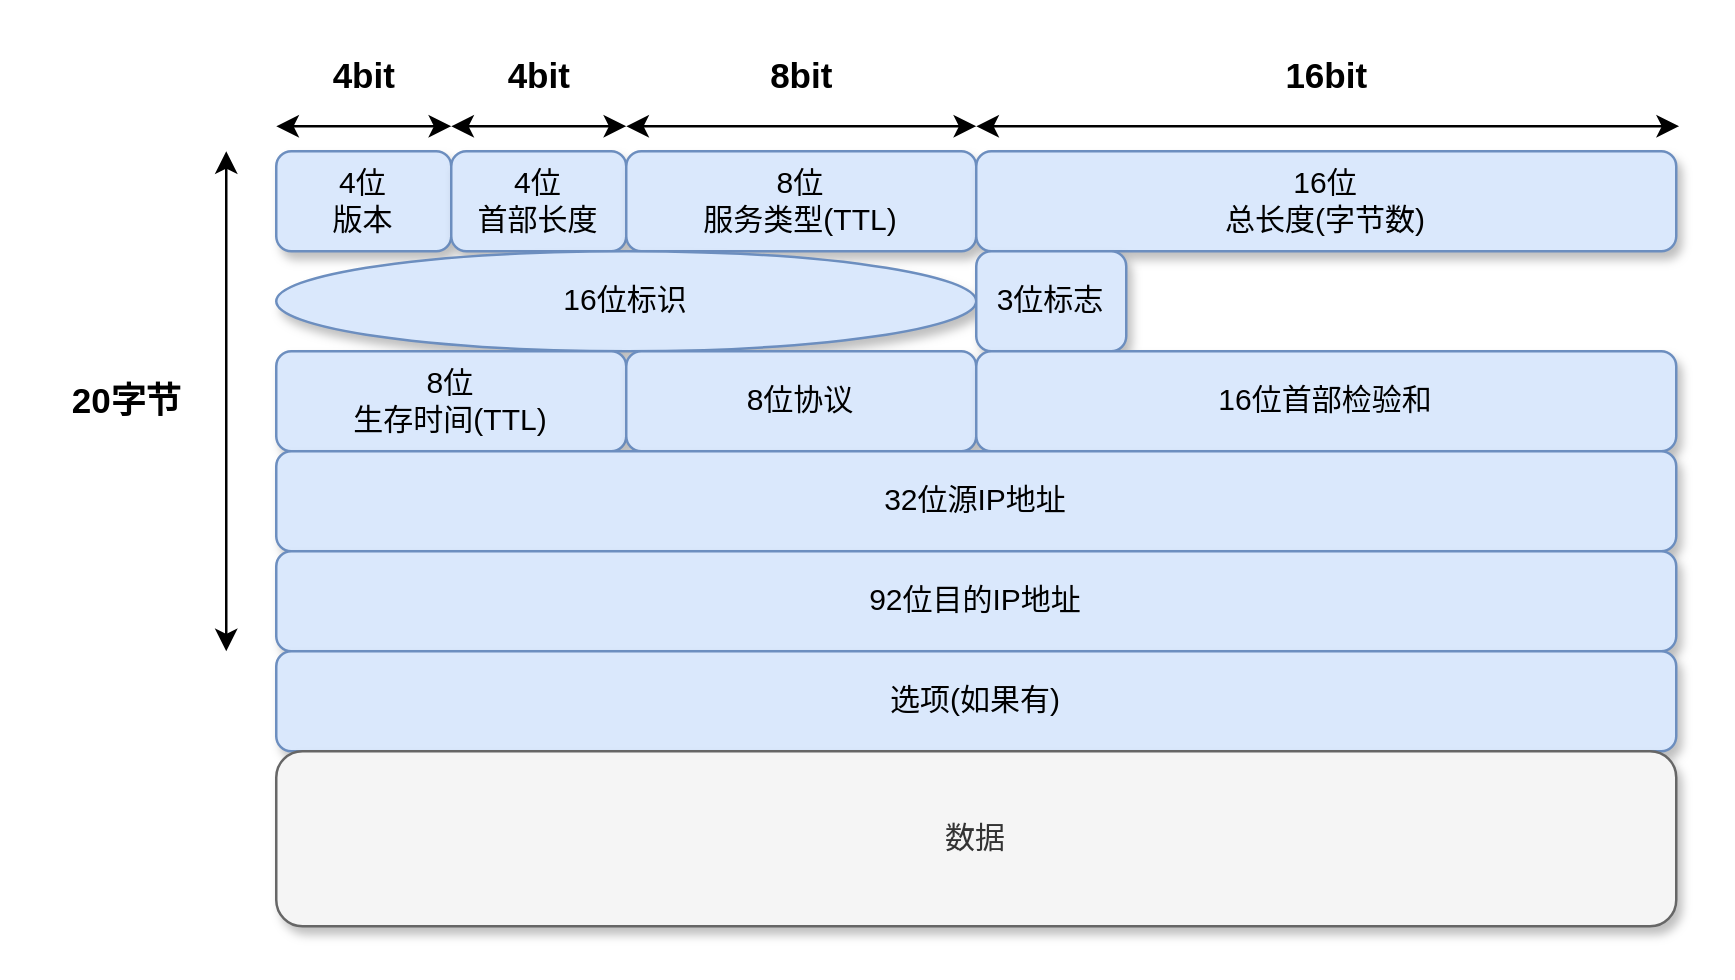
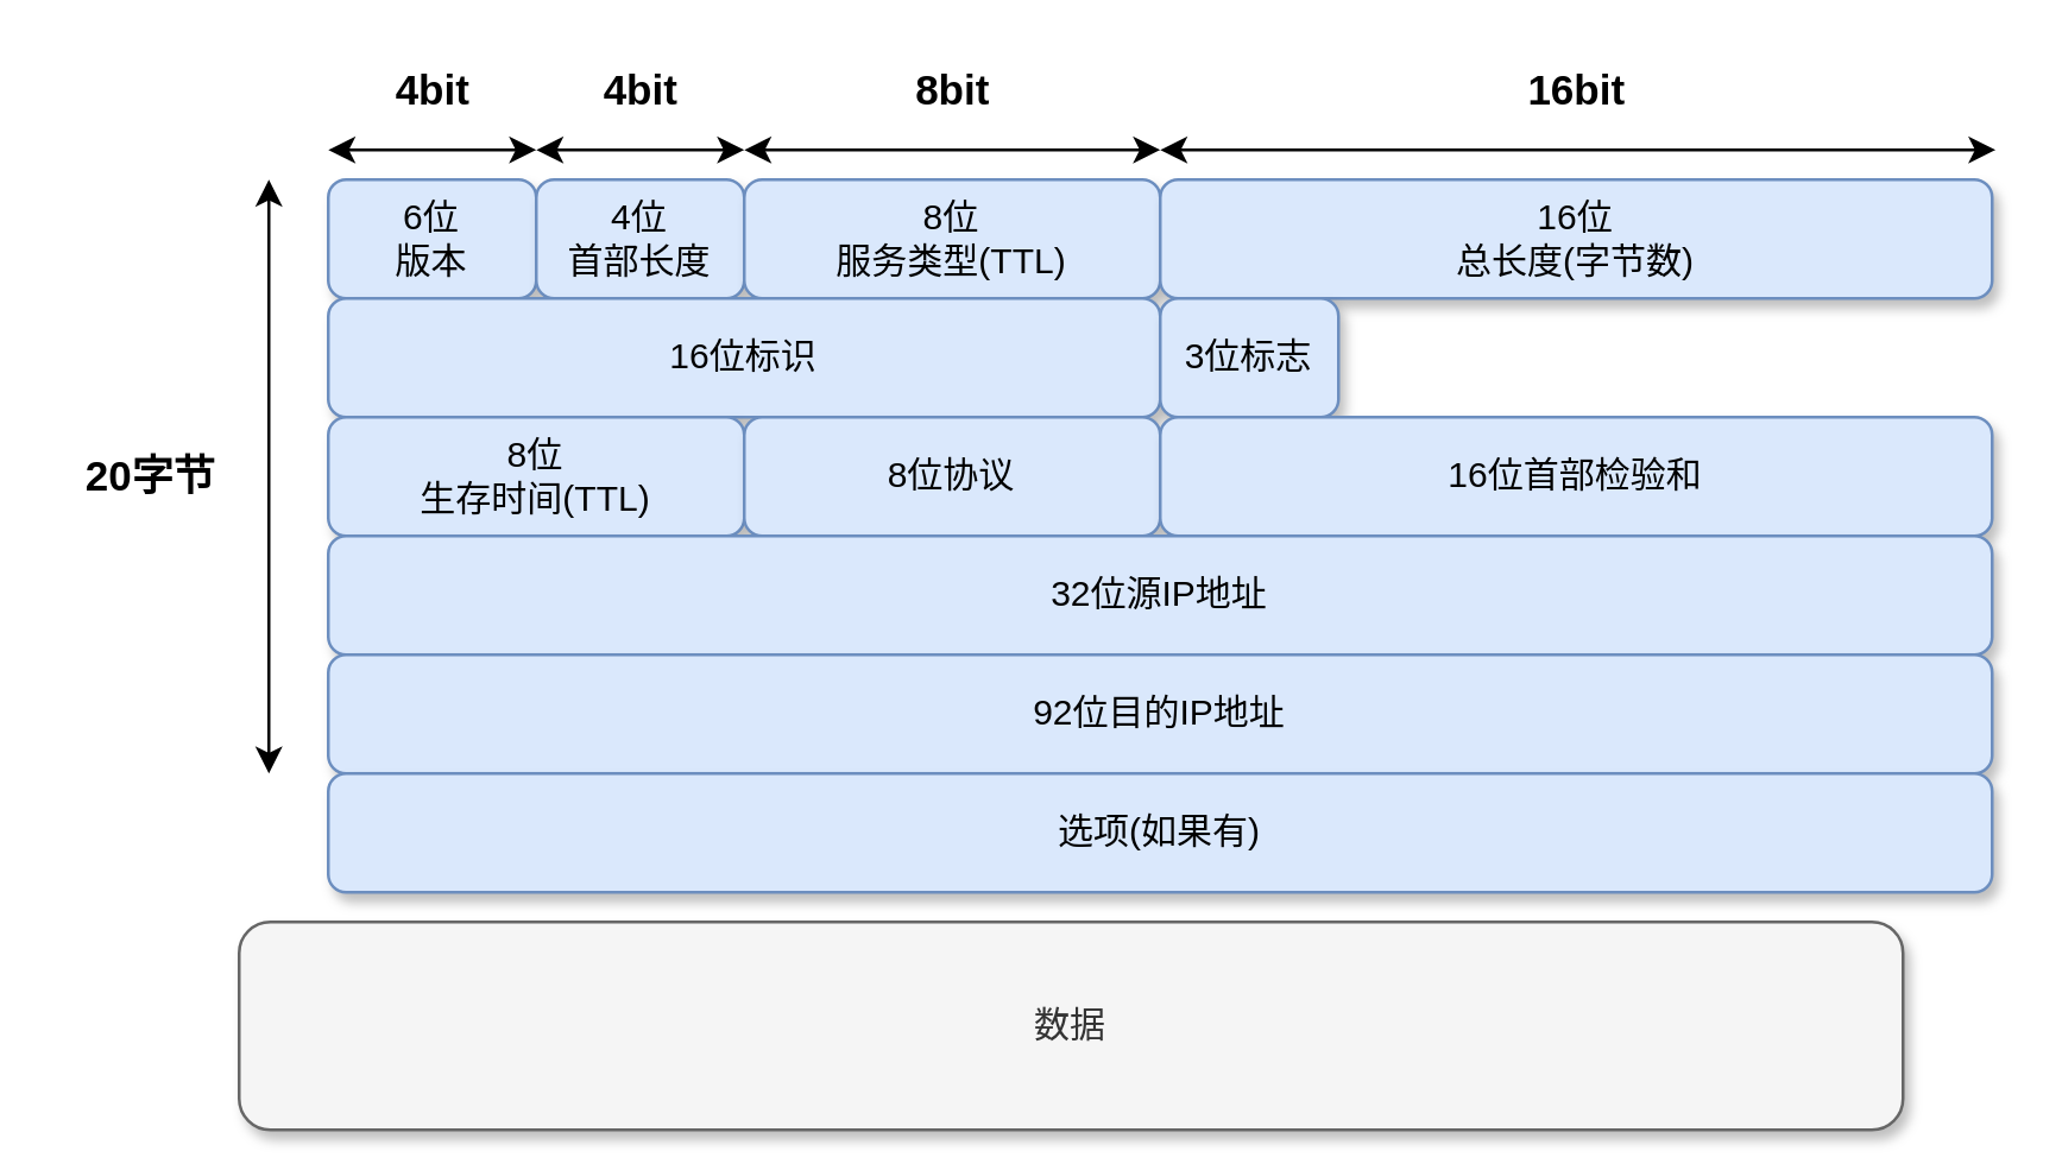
- <mxCell id="2" value="4位&lt;br&gt;版本" style="rounded=1;whiteSpace=wrap;html=1;fillColor=#dae8fc;strokeColor=#6c8ebf;glass=0;shadow=1;" parent="1" vertex="1"><mxGeometry x="110" y="60" width="70" height="40" as="geometry" /></mxCell>
+ <mxCell id="2" value="6位&lt;br&gt;版本" style="rounded=1;whiteSpace=wrap;html=1;fillColor=#dae8fc;strokeColor=#6c8ebf;glass=0;shadow=1;" parent="1" vertex="1"><mxGeometry x="110" y="60" width="70" height="40" as="geometry" /></mxCell>
- <mxCell id="5" value="16位标识" style="ellipse;whiteSpace=wrap;html=1;fillColor=#dae8fc;strokeColor=#6c8ebf;glass=0;shadow=1;" parent="1" vertex="1"><mxGeometry x="110" y="100" width="280" height="40" as="geometry" /></mxCell>
+ <mxCell id="5" value="16位标识" style="rounded=1;whiteSpace=wrap;html=1;fillColor=#dae8fc;strokeColor=#6c8ebf;glass=0;shadow=1;" parent="1" vertex="1"><mxGeometry x="110" y="100" width="280" height="40" as="geometry" /></mxCell>
- <mxCell id="24" value="数据" style="rounded=1;whiteSpace=wrap;html=1;glass=0;shadow=1;fillColor=#f5f5f5;strokeColor=#666666;fontColor=#333333;" vertex="1" parent="1"><mxGeometry x="110" y="300" width="560" height="70" as="geometry" /></mxCell>
+ <mxCell id="24" value="数据" style="rounded=1;whiteSpace=wrap;html=1;glass=0;shadow=1;fillColor=#f5f5f5;strokeColor=#666666;fontColor=#333333;" vertex="1" parent="1"><mxGeometry x="80" y="310" width="560" height="70" as="geometry" /></mxCell>
